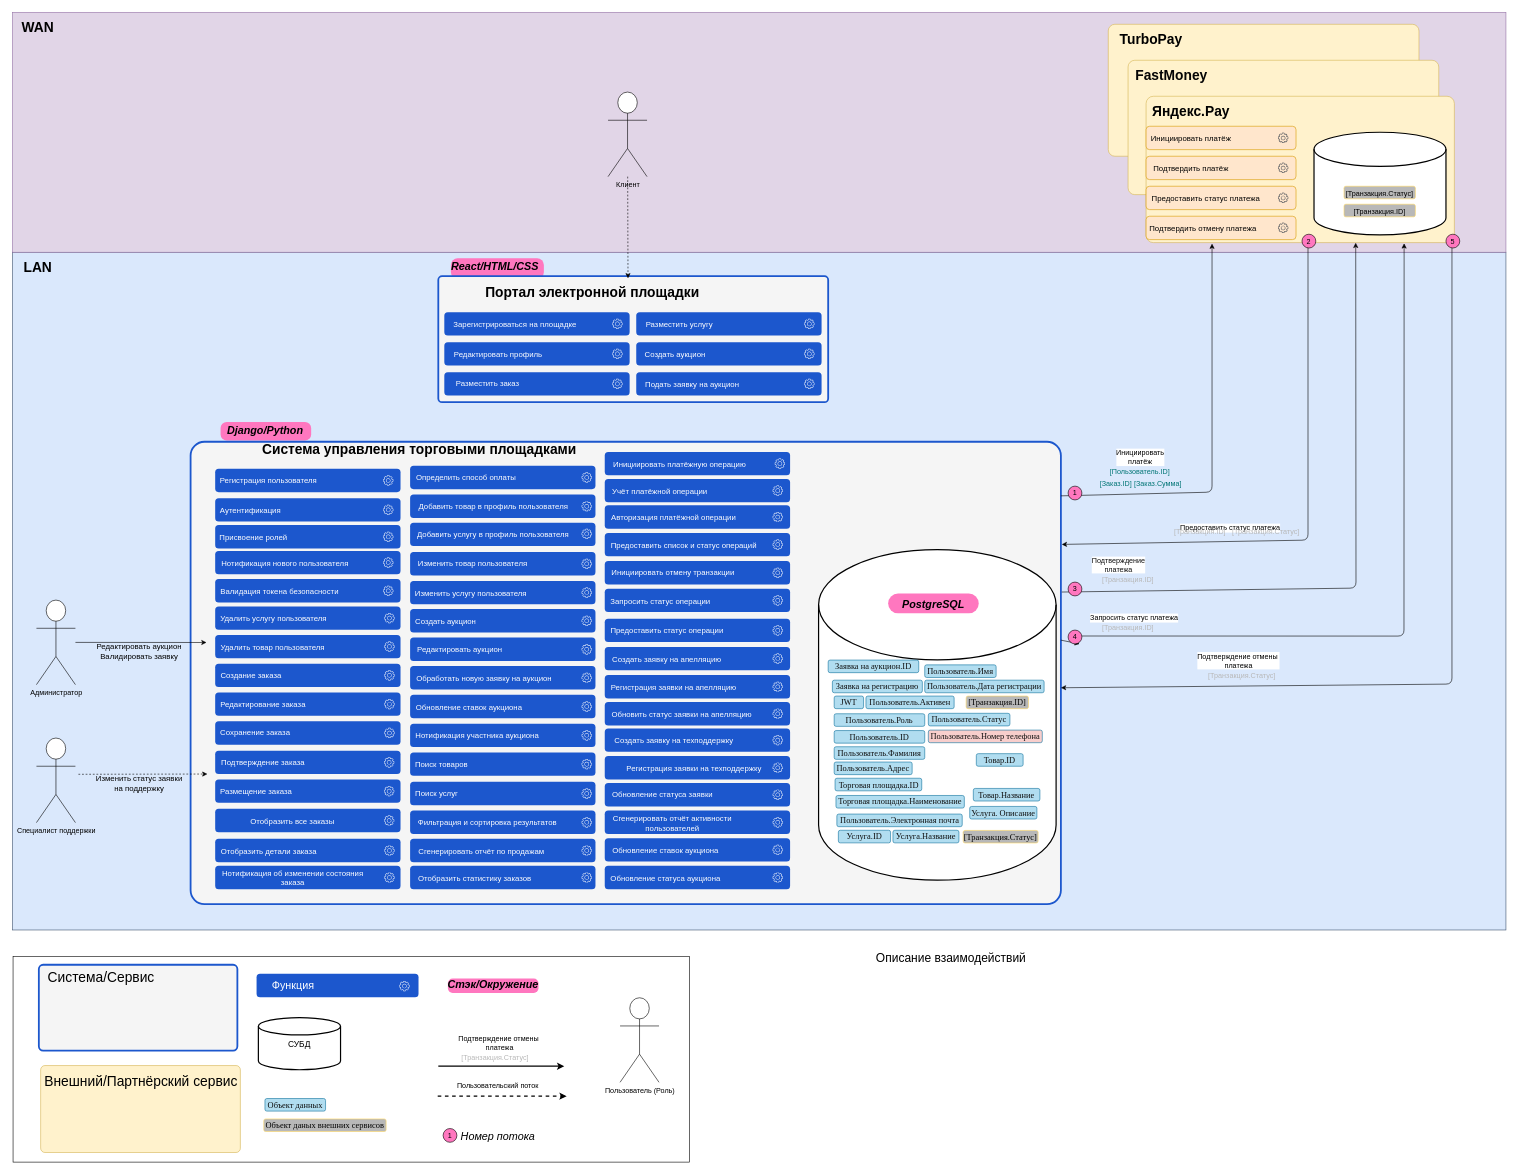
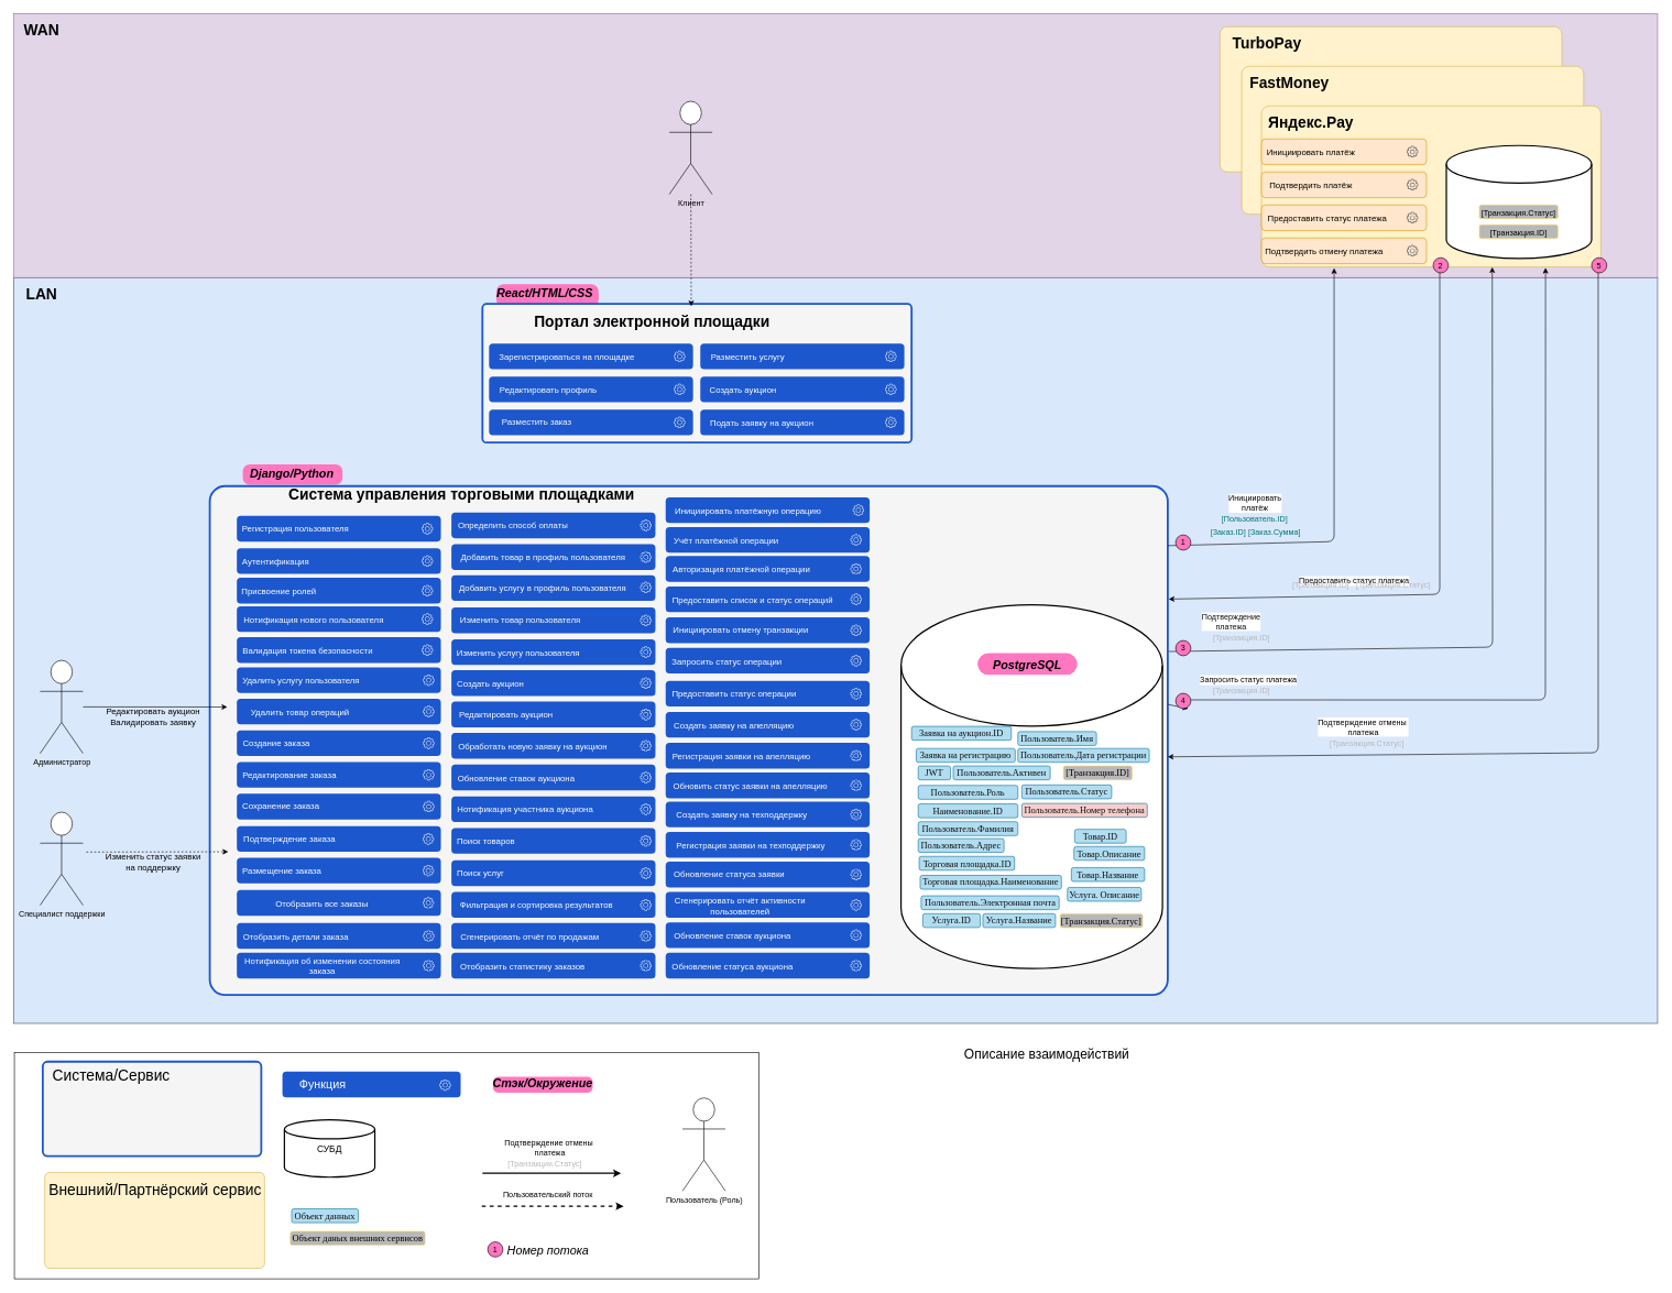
- <mxCell id="156" value="Удалить товар пользователя" style="text;html=1;align=center;verticalAlign=middle;whiteSpace=wrap;rounded=1;fontSize=13;fontColor=#FFFFFF;strokeColor=none;" parent="153" vertex="1"><mxGeometry x="2" y="4.5" width="188" height="30" as="geometry" /></mxCell>
+ <mxCell id="156" value="Удалить товар операций" style="text;html=1;align=center;verticalAlign=middle;whiteSpace=wrap;rounded=1;fontSize=13;fontColor=#FFFFFF;strokeColor=none;" parent="153" vertex="1"><mxGeometry x="2" y="4.5" width="188" height="30" as="geometry" /></mxCell>
- <mxCell id="27" value="&lt;p style=&quot;margin: 0px 0px 0px 13px; text-indent: -13px; font-variant-numeric: normal; font-variant-east-asian: normal; font-variant-alternates: normal; font-kerning: auto; font-optical-sizing: auto; font-feature-settings: normal; font-variation-settings: normal; font-variant-position: normal; font-stretch: normal; font-size: 14px; line-height: normal; color: rgb(14, 14, 14); text-align: start;&quot; class=&quot;p1&quot;&gt;&lt;font face=&quot;Times New Roman&quot;&gt;Пользователь.ID&lt;/font&gt;&lt;/p&gt;" style="rounded=1;whiteSpace=wrap;html=1;fillColor=#b1ddf0;strokeColor=#10739e;" parent="1" vertex="1"><mxGeometry x="1390" y="1217.5" width="151" height="21" as="geometry" /></mxCell>
+ <mxCell id="27" value="&lt;p style=&quot;margin: 0px 0px 0px 13px; text-indent: -13px; font-variant-numeric: normal; font-variant-east-asian: normal; font-variant-alternates: normal; font-kerning: auto; font-optical-sizing: auto; font-feature-settings: normal; font-variation-settings: normal; font-variant-position: normal; font-stretch: normal; font-size: 14px; line-height: normal; color: rgb(14, 14, 14); text-align: start;&quot; class=&quot;p1&quot;&gt;&lt;font face=&quot;Times New Roman&quot;&gt;Наименование.ID&lt;/font&gt;&lt;/p&gt;" style="rounded=1;whiteSpace=wrap;html=1;fillColor=#b1ddf0;strokeColor=#10739e;" parent="1" vertex="1"><mxGeometry x="1390" y="1217.5" width="151" height="21" as="geometry" /></mxCell>
- <mxCell id="268" value="Регистрация заявки на техподдержку" style="text;html=1;align=center;verticalAlign=middle;whiteSpace=wrap;rounded=1;fontSize=13;fontColor=#FFFFFF;strokeColor=none;" parent="265" vertex="1"><mxGeometry x="24" y="4.5" width="249" height="30" as="geometry" /></mxCell>
+ <mxCell id="268" value="Регистрация заявки на техподдержку" style="text;html=1;align=center;verticalAlign=middle;whiteSpace=wrap;rounded=1;fontSize=13;fontColor=#FFFFFF;strokeColor=none;" parent="265" vertex="1"><mxGeometry x="4" y="4.5" width="249" height="30" as="geometry" /></mxCell>
+ <mxCell id="43" value="&lt;p style=&quot;margin: 0px 0px 0px 13px; text-indent: -13px; font-variant-numeric: normal; font-variant-east-asian: normal; font-variant-alternates: normal; font-kerning: auto; font-optical-sizing: auto; font-feature-settings: normal; font-variation-settings: normal; font-variant-position: normal; font-stretch: normal; font-size: 14px; line-height: normal; color: rgb(14, 14, 14); text-align: start;&quot; class=&quot;p1&quot;&gt;&lt;font face=&quot;Times New Roman&quot;&gt;Товар.Описание&lt;/font&gt;&lt;/p&gt;" style="rounded=1;whiteSpace=wrap;html=1;fillColor=#b1ddf0;strokeColor=#10739e;" parent="1" vertex="1"><mxGeometry x="1626" y="1282" width="107" height="21" as="geometry" /></mxCell>
